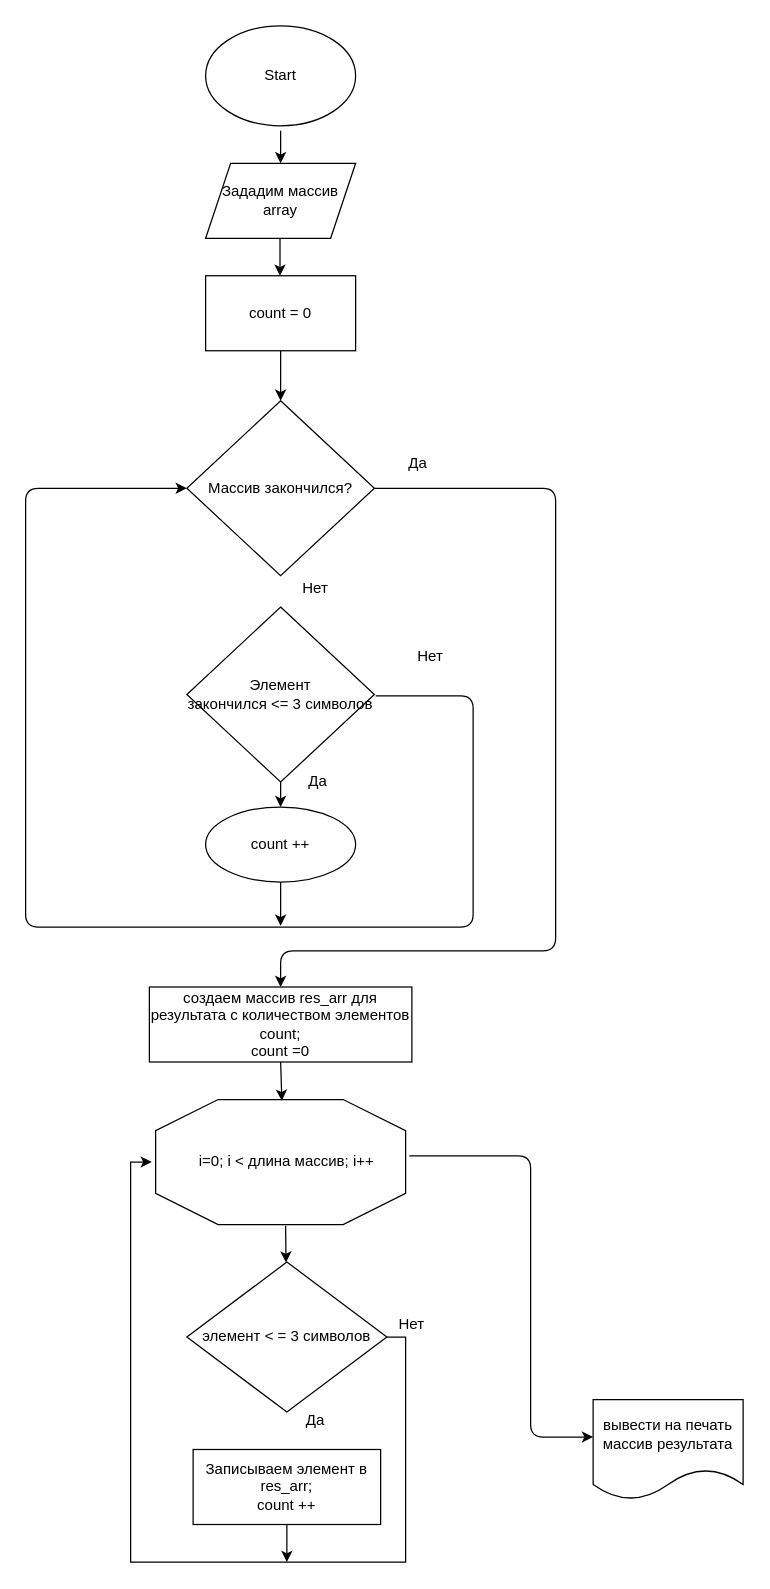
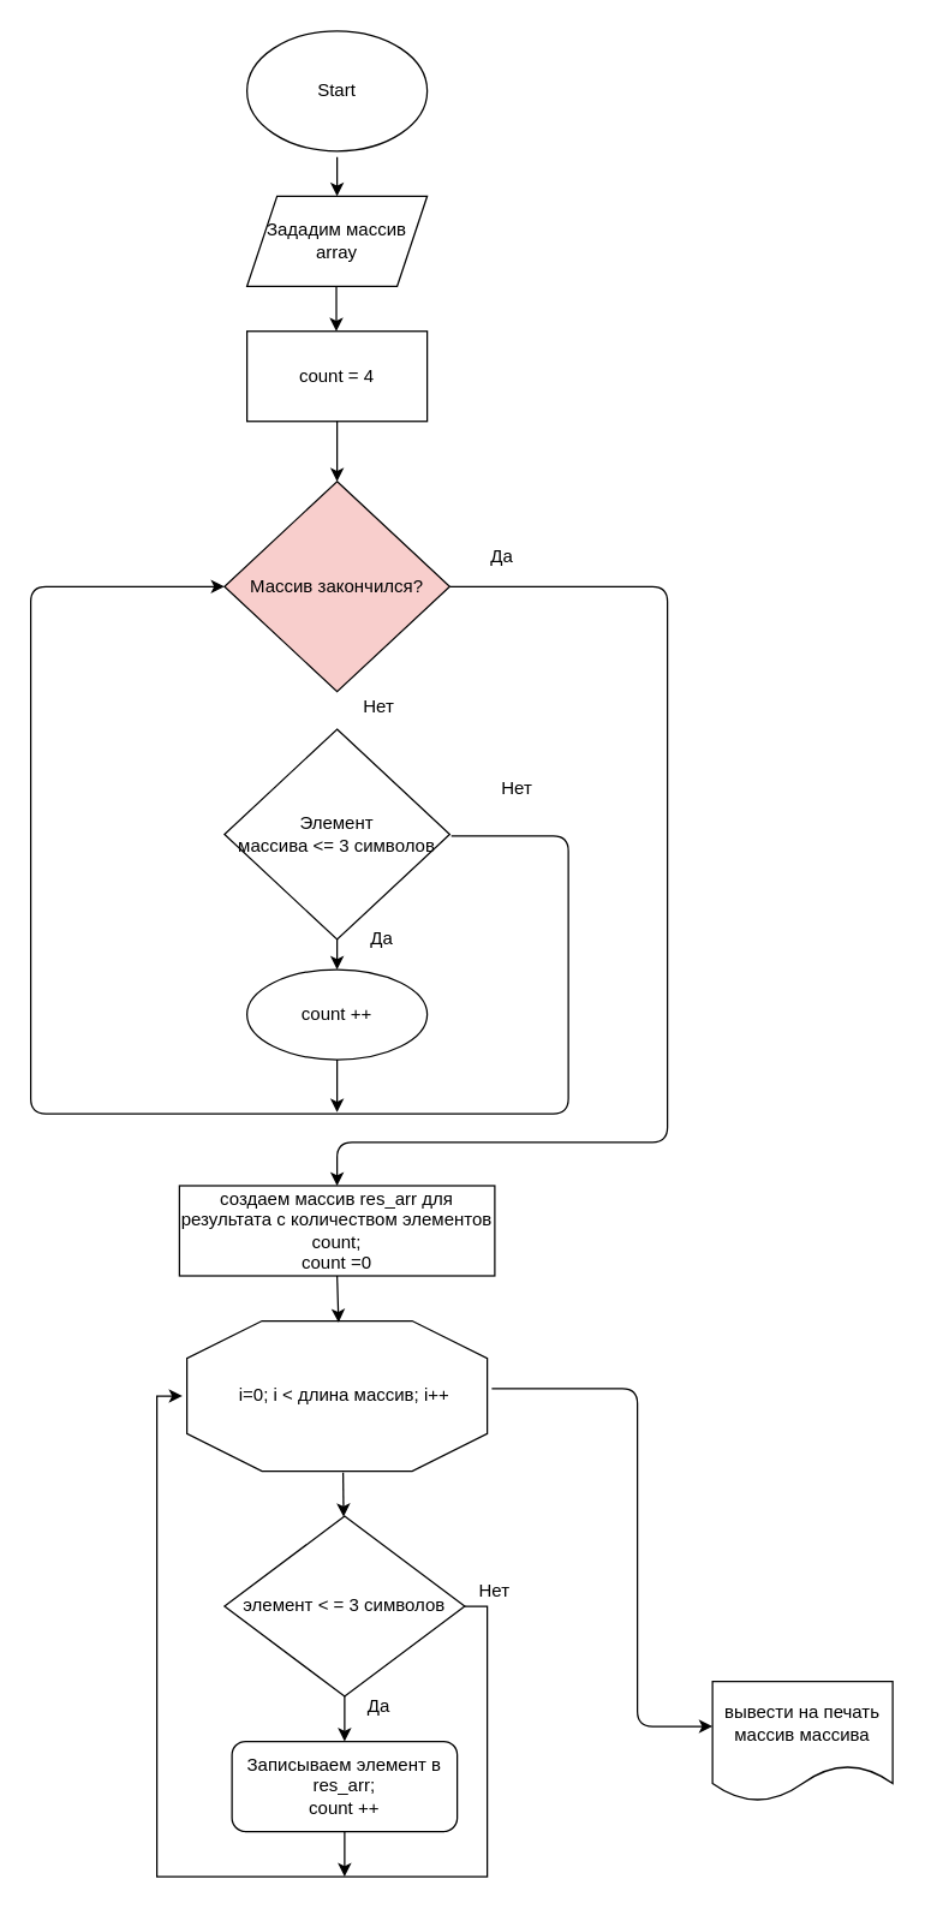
- <mxCell id="6" value="count = 0" style="rounded=0;whiteSpace=wrap;html=1;" vertex="1" parent="1"><mxGeometry x="164" y="220" width="120" height="60" as="geometry" /></mxCell>
+ <mxCell id="6" value="count = 4" style="rounded=0;whiteSpace=wrap;html=1;" vertex="1" parent="1"><mxGeometry x="164" y="220" width="120" height="60" as="geometry" /></mxCell>
- <mxCell id="27" value="Массив закончился?" style="rhombus;whiteSpace=wrap;html=1;" vertex="1" parent="1"><mxGeometry x="149" y="320" width="150" height="140" as="geometry" /></mxCell>
+ <mxCell id="27" value="Массив закончился?" style="rhombus;whiteSpace=wrap;html=1;fillColor=#f8cecc;" vertex="1" parent="1"><mxGeometry x="149" y="320" width="150" height="140" as="geometry" /></mxCell>
- <mxCell id="5" value="Элемент &lt;br&gt;закончился &amp;lt;= 3 символов" style="rhombus;whiteSpace=wrap;html=1;" vertex="1" parent="1"><mxGeometry x="149" y="485" width="150" height="140" as="geometry" /></mxCell>
+ <mxCell id="5" value="Элемент &lt;br&gt;массива &amp;lt;= 3 символов" style="rhombus;whiteSpace=wrap;html=1;" vertex="1" parent="1"><mxGeometry x="149" y="485" width="150" height="140" as="geometry" /></mxCell>
+ <mxCell id="25" value="" style="endArrow=classic;html=1;exitX=0.5;exitY=1;exitDx=0;exitDy=0;entryX=0.5;entryY=0;entryDx=0;entryDy=0;" edge="1" parent="1" source="15" target="14"><mxGeometry width="50" height="50" relative="1" as="geometry"><mxPoint x="274" y="1089" as="sourcePoint" /><mxPoint x="324" y="1039" as="targetPoint" /></mxGeometry></mxCell>
- <mxCell id="21" value="вывести на печать массив результата" style="shape=document;whiteSpace=wrap;html=1;boundedLbl=1;" vertex="1" parent="1"><mxGeometry x="474" y="1119" width="120" height="80" as="geometry" /></mxCell>
+ <mxCell id="21" value="вывести на печать массив массива" style="shape=document;whiteSpace=wrap;html=1;boundedLbl=1;" vertex="1" parent="1"><mxGeometry x="474" y="1119" width="120" height="80" as="geometry" /></mxCell>
- <mxCell id="14" value="Записываем элемент в res_arr;&lt;br&gt;count ++" style="rounded=0;whiteSpace=wrap;html=1;" vertex="1" parent="1"><mxGeometry x="154" y="1159" width="150" height="60" as="geometry" /></mxCell>
+ <mxCell id="14" value="Записываем элемент в res_arr;&lt;br&gt;count ++" style="whiteSpace=wrap;html=1;rounded=1;" vertex="1" parent="1"><mxGeometry x="154" y="1159" width="150" height="60" as="geometry" /></mxCell>
